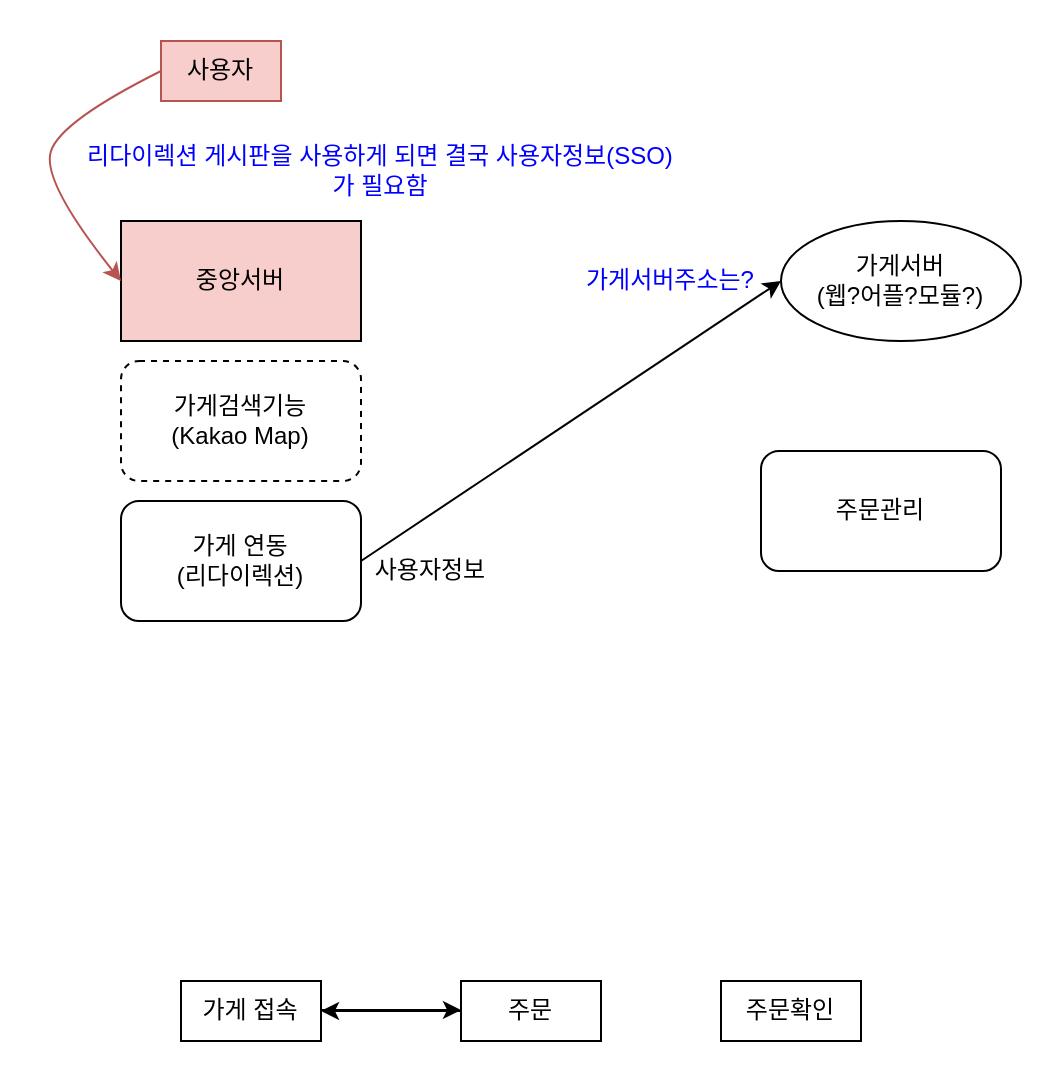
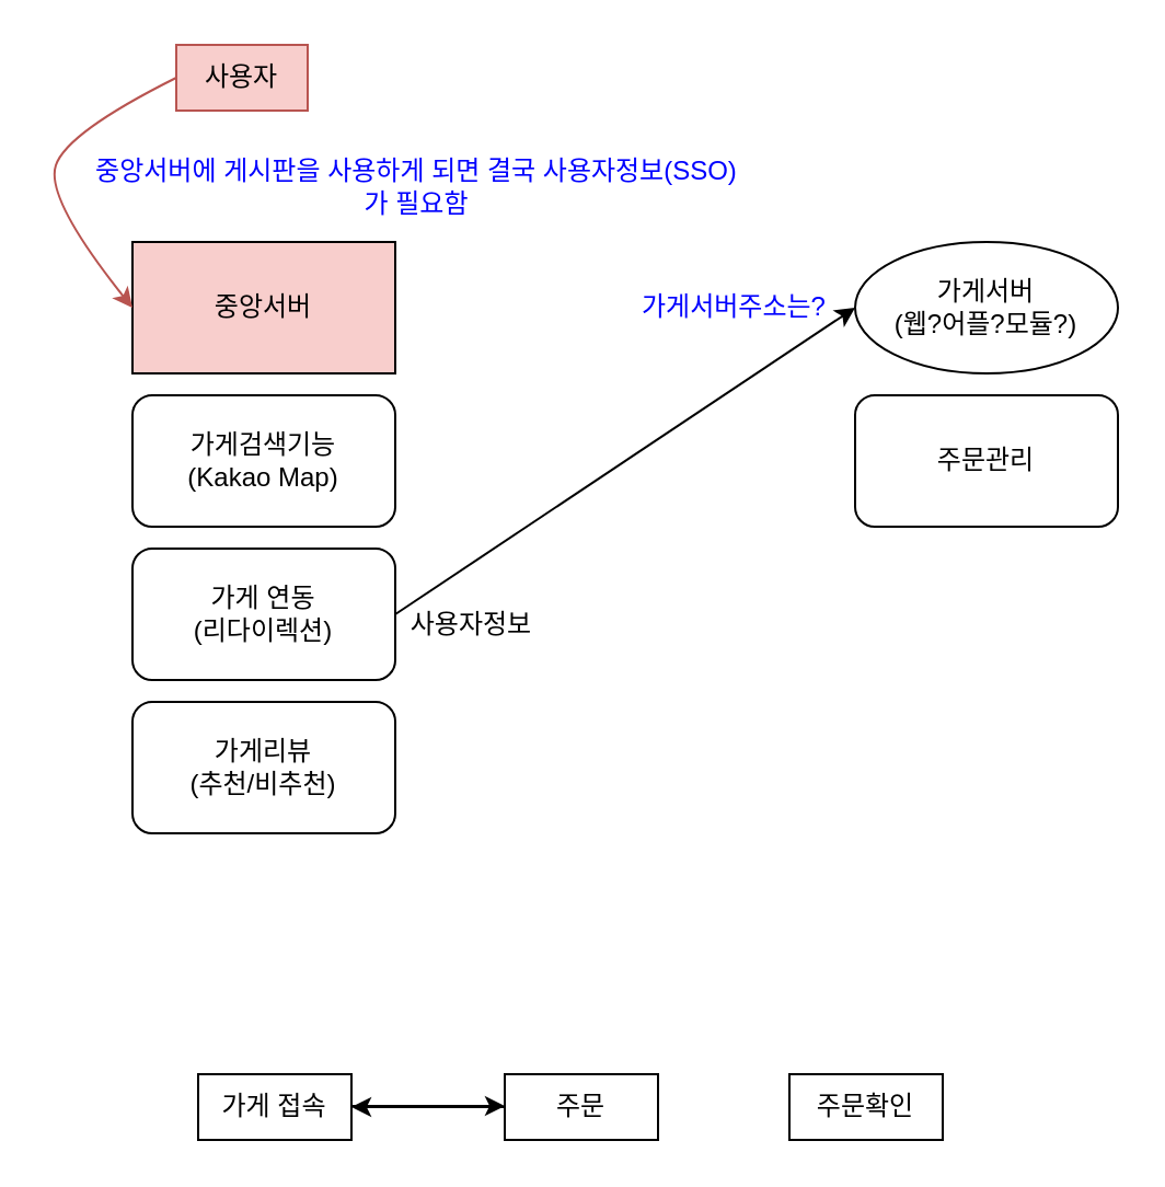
- <mxCell id="12" value="리다이렉션 게시판을 사용하게 되면 결국 사용자정보(SSO)가 필요함" style="text;html=1;strokeColor=none;fillColor=none;align=center;verticalAlign=middle;whiteSpace=wrap;rounded=0;fontColor=#0000FF;" parent="1" vertex="1"><mxGeometry x="40" y="70" width="300" height="30" as="geometry" /></mxCell>
+ <mxCell id="12" value="중앙서버에 게시판을 사용하게 되면 결국 사용자정보(SSO)가 필요함" style="text;html=1;strokeColor=none;fillColor=none;align=center;verticalAlign=middle;whiteSpace=wrap;rounded=0;fontColor=#0000FF;" parent="1" vertex="1"><mxGeometry x="40" y="70" width="300" height="30" as="geometry" /></mxCell>
- <mxCell id="3" value="가게검색기능&lt;br&gt;(Kakao Map)" style="rounded=1;whiteSpace=wrap;html=1;dashed=1;" parent="1" vertex="1"><mxGeometry x="60" y="180" width="120" height="60" as="geometry" /></mxCell>
+ <mxCell id="3" value="가게검색기능&lt;br&gt;(Kakao Map)" style="rounded=1;whiteSpace=wrap;html=1;" parent="1" vertex="1"><mxGeometry x="60" y="180" width="120" height="60" as="geometry" /></mxCell>
- <mxCell id="7" value="주문관리" style="rounded=1;whiteSpace=wrap;html=1;" parent="1" vertex="1"><mxGeometry x="380" y="225" width="120" height="60" as="geometry" /></mxCell>
+ <mxCell id="7" value="주문관리" style="rounded=1;whiteSpace=wrap;html=1;" parent="1" vertex="1"><mxGeometry x="390" y="180" width="120" height="60" as="geometry" /></mxCell>
+ <mxCell id="4" value="가게리뷰&lt;br&gt;(추천/비추천)" style="rounded=1;whiteSpace=wrap;html=1;" parent="1" vertex="1"><mxGeometry x="60" y="320" width="120" height="60" as="geometry" /></mxCell>
